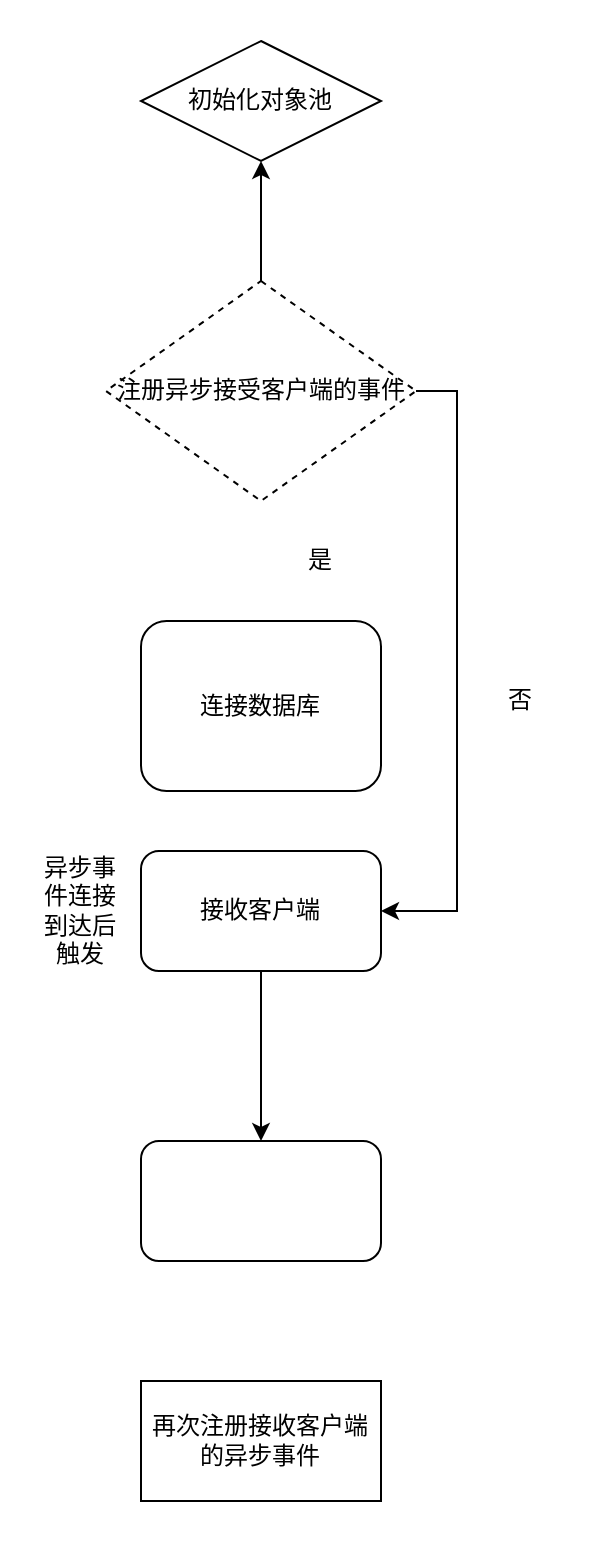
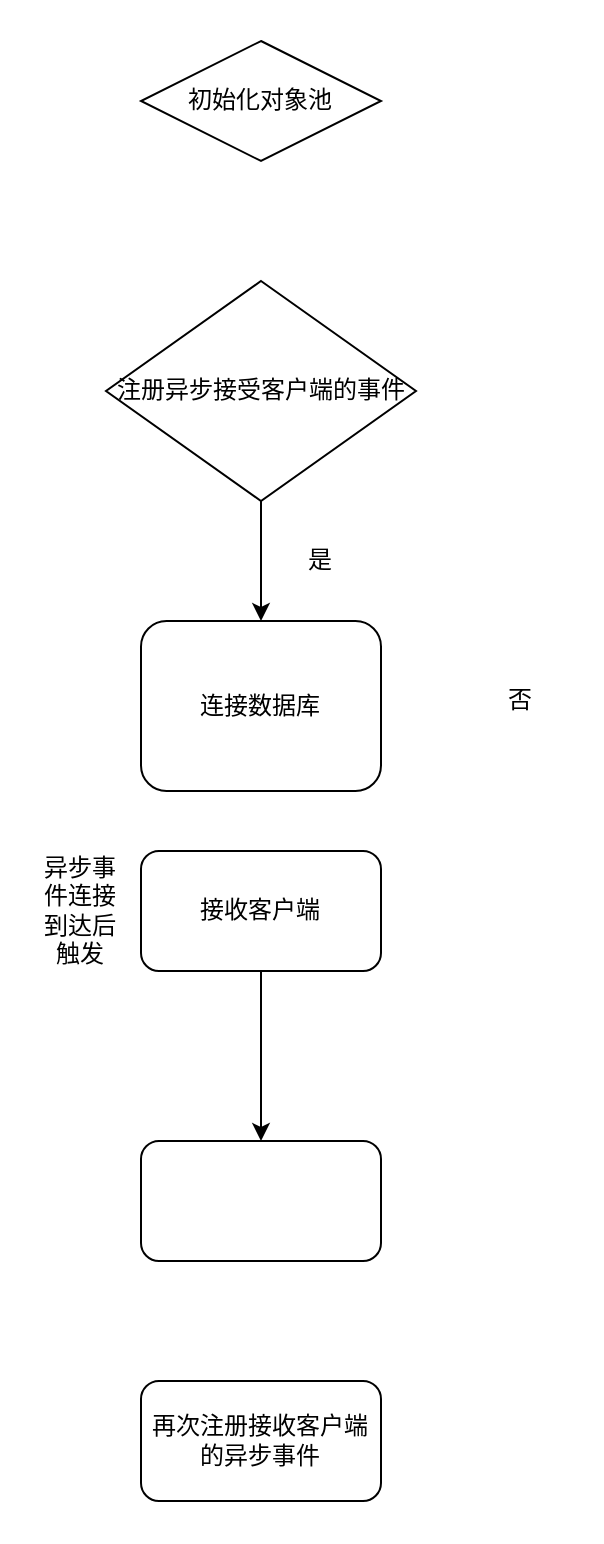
- <mxCell id="3" style="edgeStyle=orthogonalEdgeStyle;rounded=0;orthogonalLoop=1;jettySize=auto;html=1;" edge="1" parent="1" source="5" target="2"><mxGeometry relative="1" as="geometry" /></mxCell>
+ <mxCell id="3" style="edgeStyle=orthogonalEdgeStyle;rounded=0;orthogonalLoop=1;jettySize=auto;html=1;entryX=0.5;entryY=0;entryDx=0;entryDy=0;" edge="1" parent="1" source="5" target="7"><mxGeometry relative="1" as="geometry" /></mxCell>
- <mxCell id="5" value="&lt;span&gt;注册异步接受客户端的事件&lt;/span&gt;" style="rhombus;whiteSpace=wrap;html=1;dashed=1;" vertex="1" parent="1"><mxGeometry x="52.5" y="140" width="155" height="110" as="geometry" /></mxCell>
+ <mxCell id="5" value="&lt;span&gt;注册异步接受客户端的事件&lt;/span&gt;" style="rhombus;whiteSpace=wrap;html=1;" vertex="1" parent="1"><mxGeometry x="52.5" y="140" width="155" height="110" as="geometry" /></mxCell>
- <mxCell id="4" style="edgeStyle=orthogonalEdgeStyle;rounded=0;orthogonalLoop=1;jettySize=auto;html=1;entryX=1;entryY=0.5;entryDx=0;entryDy=0;" edge="1" parent="1" source="5" target="9"><mxGeometry relative="1" as="geometry"><mxPoint x="240" y="500" as="targetPoint" /><Array as="points"><mxPoint x="228" y="195" /><mxPoint x="228" y="455" /></Array></mxGeometry></mxCell>
- <mxCell id="12" value="再次注册接收客户端的异步事件" style="whiteSpace=wrap;html=1;rounded=0;" vertex="1" parent="1"><mxGeometry x="70" y="690" width="120" height="60" as="geometry" /></mxCell>
+ <mxCell id="12" value="再次注册接收客户端的异步事件" style="rounded=1;whiteSpace=wrap;html=1;" vertex="1" parent="1"><mxGeometry x="70" y="690" width="120" height="60" as="geometry" /></mxCell>
